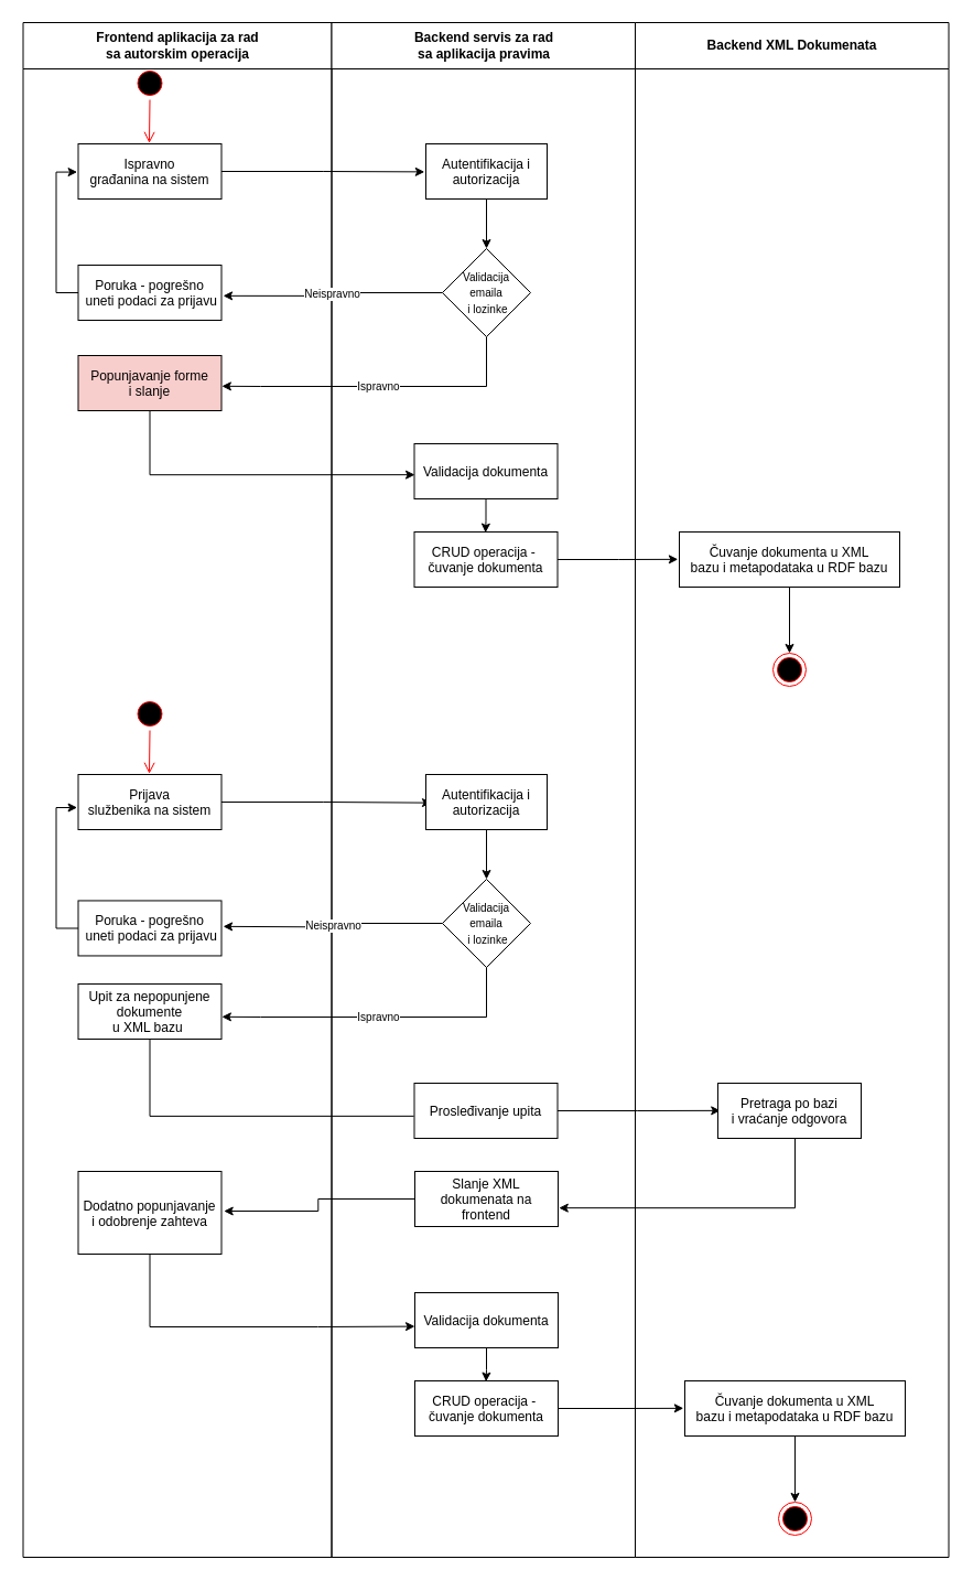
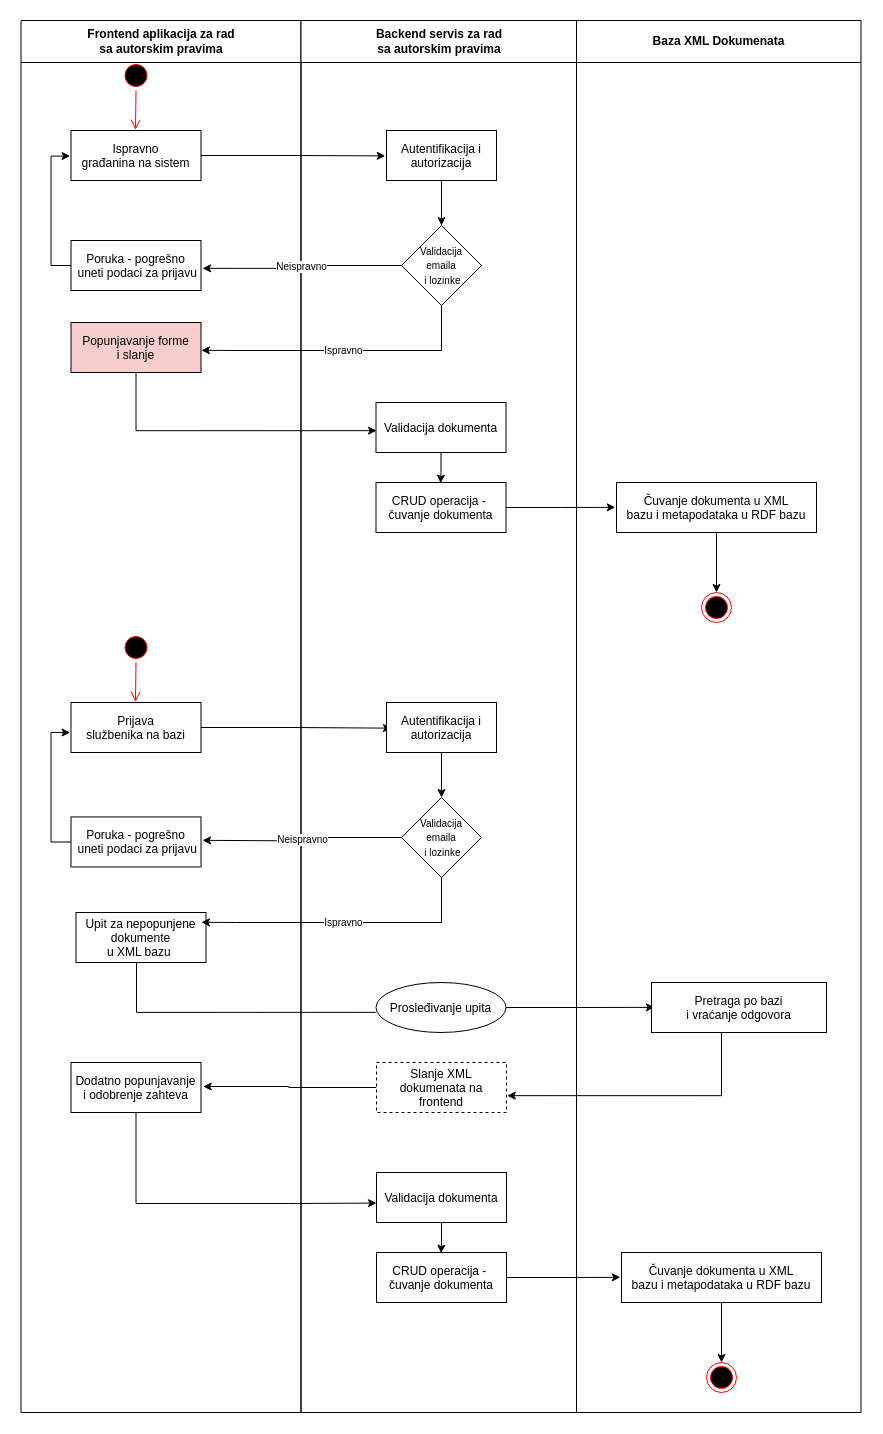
- <mxCell id="11" value="Frontend aplikacija za rad &#10;sa autorskim operacija" style="swimlane;whiteSpace=wrap;startSize=42;" parent="1" vertex="1"><mxGeometry x="20.5" y="20" width="280" height="1392" as="geometry" /></mxCell>
+ <mxCell id="11" value="Frontend aplikacija za rad &#10;sa autorskim pravima" style="swimlane;whiteSpace=wrap;startSize=42;" parent="1" vertex="1"><mxGeometry x="20.5" y="20" width="280" height="1392" as="geometry" /></mxCell>
- <mxCell id="25" value="Backend servis za rad &#10;sa aplikacija pravima" style="swimlane;whiteSpace=wrap;startSize=42;" parent="1" vertex="1"><mxGeometry x="300.5" y="20" width="275.5" height="1392" as="geometry"><mxRectangle x="444.5" y="128" width="170" height="40" as="alternateBounds" /></mxGeometry></mxCell>
+ <mxCell id="25" value="Backend servis za rad &#10;sa autorskim pravima" style="swimlane;whiteSpace=wrap;startSize=42;" parent="1" vertex="1"><mxGeometry x="300.5" y="20" width="275.5" height="1392" as="geometry"><mxRectangle x="444.5" y="128" width="170" height="40" as="alternateBounds" /></mxGeometry></mxCell>
- <mxCell id="46" value="Backend XML Dokumenata" style="swimlane;whiteSpace=wrap;startSize=42;" parent="1" vertex="1"><mxGeometry x="576" y="20" width="284.5" height="1392" as="geometry" /></mxCell>
+ <mxCell id="46" value="Baza XML Dokumenata" style="swimlane;whiteSpace=wrap;startSize=42;" parent="1" vertex="1"><mxGeometry x="576" y="20" width="284.5" height="1392" as="geometry" /></mxCell>
- <mxCell id="20" value="Prijava &#10;službenika na sistem" style="" vertex="1" parent="11"><mxGeometry x="50" y="682" width="130" height="50" as="geometry" /></mxCell>
+ <mxCell id="20" value="Prijava &#10;službenika na bazi" style="" vertex="1" parent="11"><mxGeometry x="50" y="682" width="130" height="50" as="geometry" /></mxCell>
- <mxCell id="23" value="Upit za nepopunjene &#10;dokumente&#10;u XML bazu " style="" vertex="1" parent="11"><mxGeometry x="50" y="872" width="130" height="50" as="geometry" /></mxCell>
+ <mxCell id="23" value="Upit za nepopunjene &#10;dokumente&#10;u XML bazu " style="" vertex="1" parent="11"><mxGeometry x="55" y="892" width="130" height="50" as="geometry" /></mxCell>
- <mxCell id="40" value="Prosleđivanje upita" style="" vertex="1" parent="25"><mxGeometry x="75" y="962" width="130" height="50" as="geometry" /></mxCell>
+ <mxCell id="40" value="Prosleđivanje upita" style="ellipse;" vertex="1" parent="25"><mxGeometry x="75" y="962" width="130" height="50" as="geometry" /></mxCell>
- <mxCell id="50" value="Pretraga po bazi&#10;i vraćanje odgovora" style="" vertex="1" parent="46"><mxGeometry x="75" y="962" width="130" height="50" as="geometry" /></mxCell>
+ <mxCell id="50" value="Pretraga po bazi&#10;i vraćanje odgovora" style="" vertex="1" parent="46"><mxGeometry x="75" y="962" width="175" height="50" as="geometry" /></mxCell>
- <mxCell id="41" value="Slanje XML&#10;dokumenata na&#10;frontend" style="" vertex="1" parent="25"><mxGeometry x="75.5" y="1042" width="130" height="50" as="geometry" /></mxCell>
+ <mxCell id="41" value="Slanje XML&#10;dokumenata na&#10;frontend" style="dashed=1;" vertex="1" parent="25"><mxGeometry x="75.5" y="1042" width="130" height="50" as="geometry" /></mxCell>
- <mxCell id="24" value="Dodatno popunjavanje&#10;i odobrenje zahteva" style="" vertex="1" parent="11"><mxGeometry x="50" y="1042" width="130" height="75" as="geometry" /></mxCell>
+ <mxCell id="24" value="Dodatno popunjavanje&#10;i odobrenje zahteva" style="" vertex="1" parent="11"><mxGeometry x="50" y="1042" width="130" height="50" as="geometry" /></mxCell>
